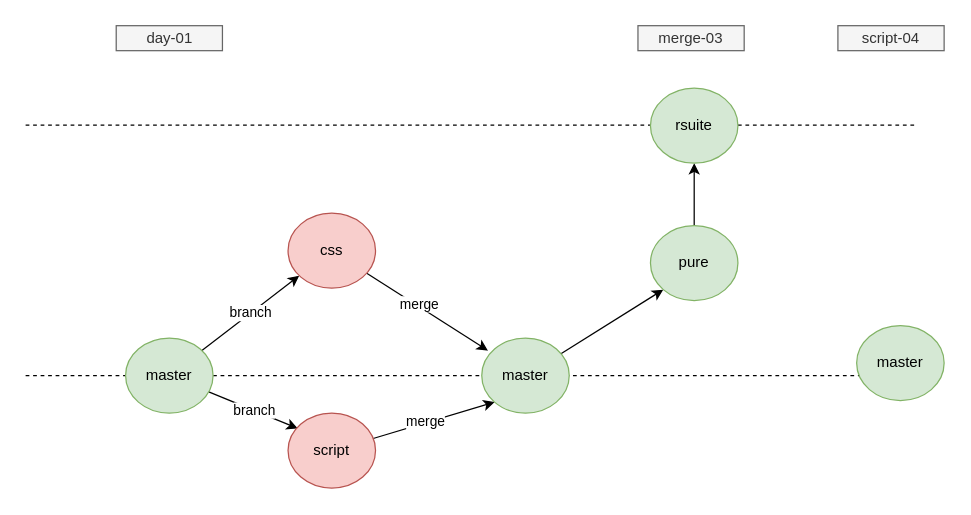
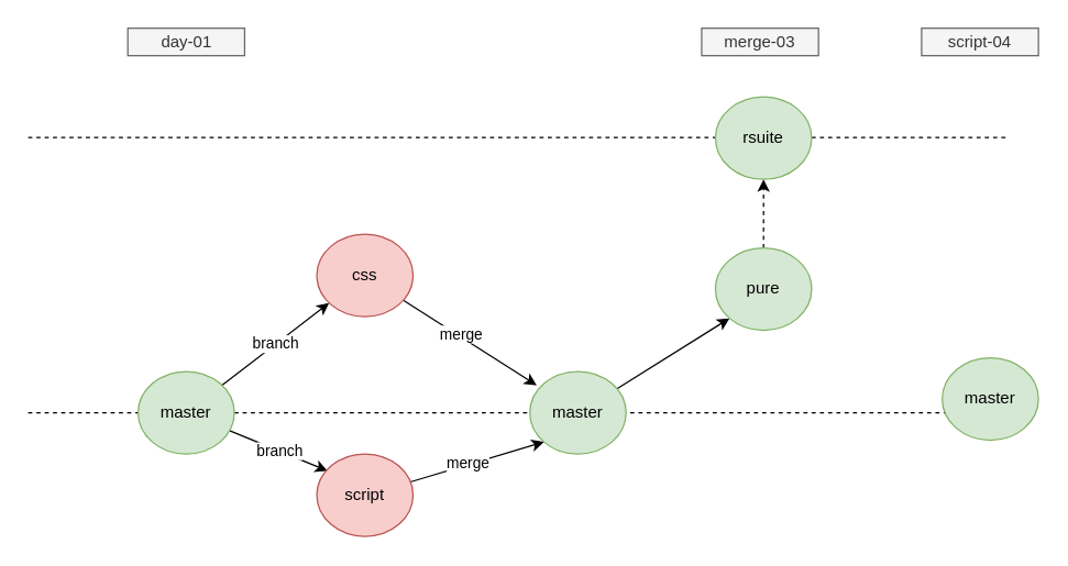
- <mxCell id="15" style="edgeStyle=orthogonalEdgeStyle;rounded=0;orthogonalLoop=1;jettySize=auto;html=1;entryX=0.5;entryY=1;entryDx=0;entryDy=0;" parent="1" source="16" target="17" edge="1"><mxGeometry relative="1" as="geometry" /></mxCell>
+ <mxCell id="15" style="edgeStyle=orthogonalEdgeStyle;rounded=0;orthogonalLoop=1;jettySize=auto;html=1;entryX=0.5;entryY=1;entryDx=0;entryDy=0;dashed=1;" parent="1" source="16" target="17" edge="1"><mxGeometry relative="1" as="geometry" /></mxCell>
